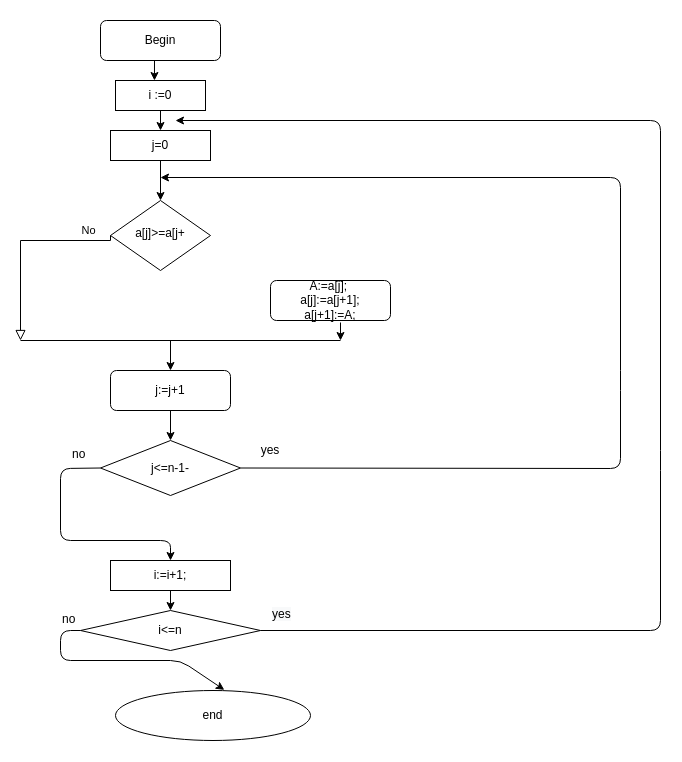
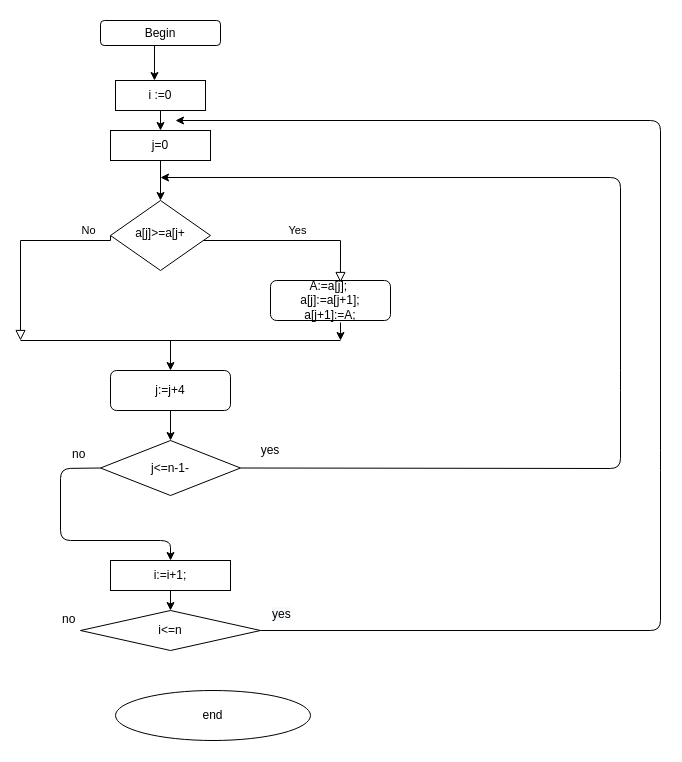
- <mxCell id="2" value="Begin" style="rounded=1;whiteSpace=wrap;html=1;fontSize=12;glass=0;strokeWidth=1;shadow=0;" parent="1" vertex="1"><mxGeometry x="100" y="20" width="120" height="40" as="geometry" /></mxCell>
+ <mxCell id="2" value="Begin" style="rounded=1;whiteSpace=wrap;html=1;fontSize=12;glass=0;strokeWidth=1;shadow=0;" parent="1" vertex="1"><mxGeometry x="100" y="20" width="120" height="25" as="geometry" /></mxCell>
+ <mxCell id="4" value="Yes" style="edgeStyle=orthogonalEdgeStyle;rounded=0;html=1;jettySize=auto;orthogonalLoop=1;fontSize=11;endArrow=block;endFill=0;endSize=8;strokeWidth=1;shadow=0;labelBackgroundColor=none;entryX=0.583;entryY=0.05;entryDx=0;entryDy=0;entryPerimeter=0;" parent="1" source="5" target="7" edge="1"><mxGeometry x="0.046" y="10" relative="1" as="geometry"><mxPoint as="offset" /><Array as="points"><mxPoint x="340" y="240" /></Array></mxGeometry></mxCell>
- <mxCell id="6" value="j:=j+1" style="rounded=1;whiteSpace=wrap;html=1;fontSize=12;glass=0;strokeWidth=1;shadow=0;" parent="1" vertex="1"><mxGeometry x="110" y="370" width="120" height="40" as="geometry" /></mxCell>
+ <mxCell id="6" value="j:=j+4" style="rounded=1;whiteSpace=wrap;html=1;fontSize=12;glass=0;strokeWidth=1;shadow=0;" parent="1" vertex="1"><mxGeometry x="110" y="370" width="120" height="40" as="geometry" /></mxCell>
- <mxCell id="22" value="" style="endArrow=classic;html=1;exitX=0;exitY=0.5;exitDx=0;exitDy=0;entryX=0.558;entryY=-0.012;entryDx=0;entryDy=0;entryPerimeter=0;" edge="1" parent="1" source="21" target="23"><mxGeometry width="50" height="50" relative="1" as="geometry"><mxPoint x="330" y="550" as="sourcePoint" /><mxPoint x="380" y="500" as="targetPoint" /><Array as="points"><mxPoint x="60" y="630" /><mxPoint x="60" y="660" /><mxPoint x="180" y="660" /></Array></mxGeometry></mxCell>
